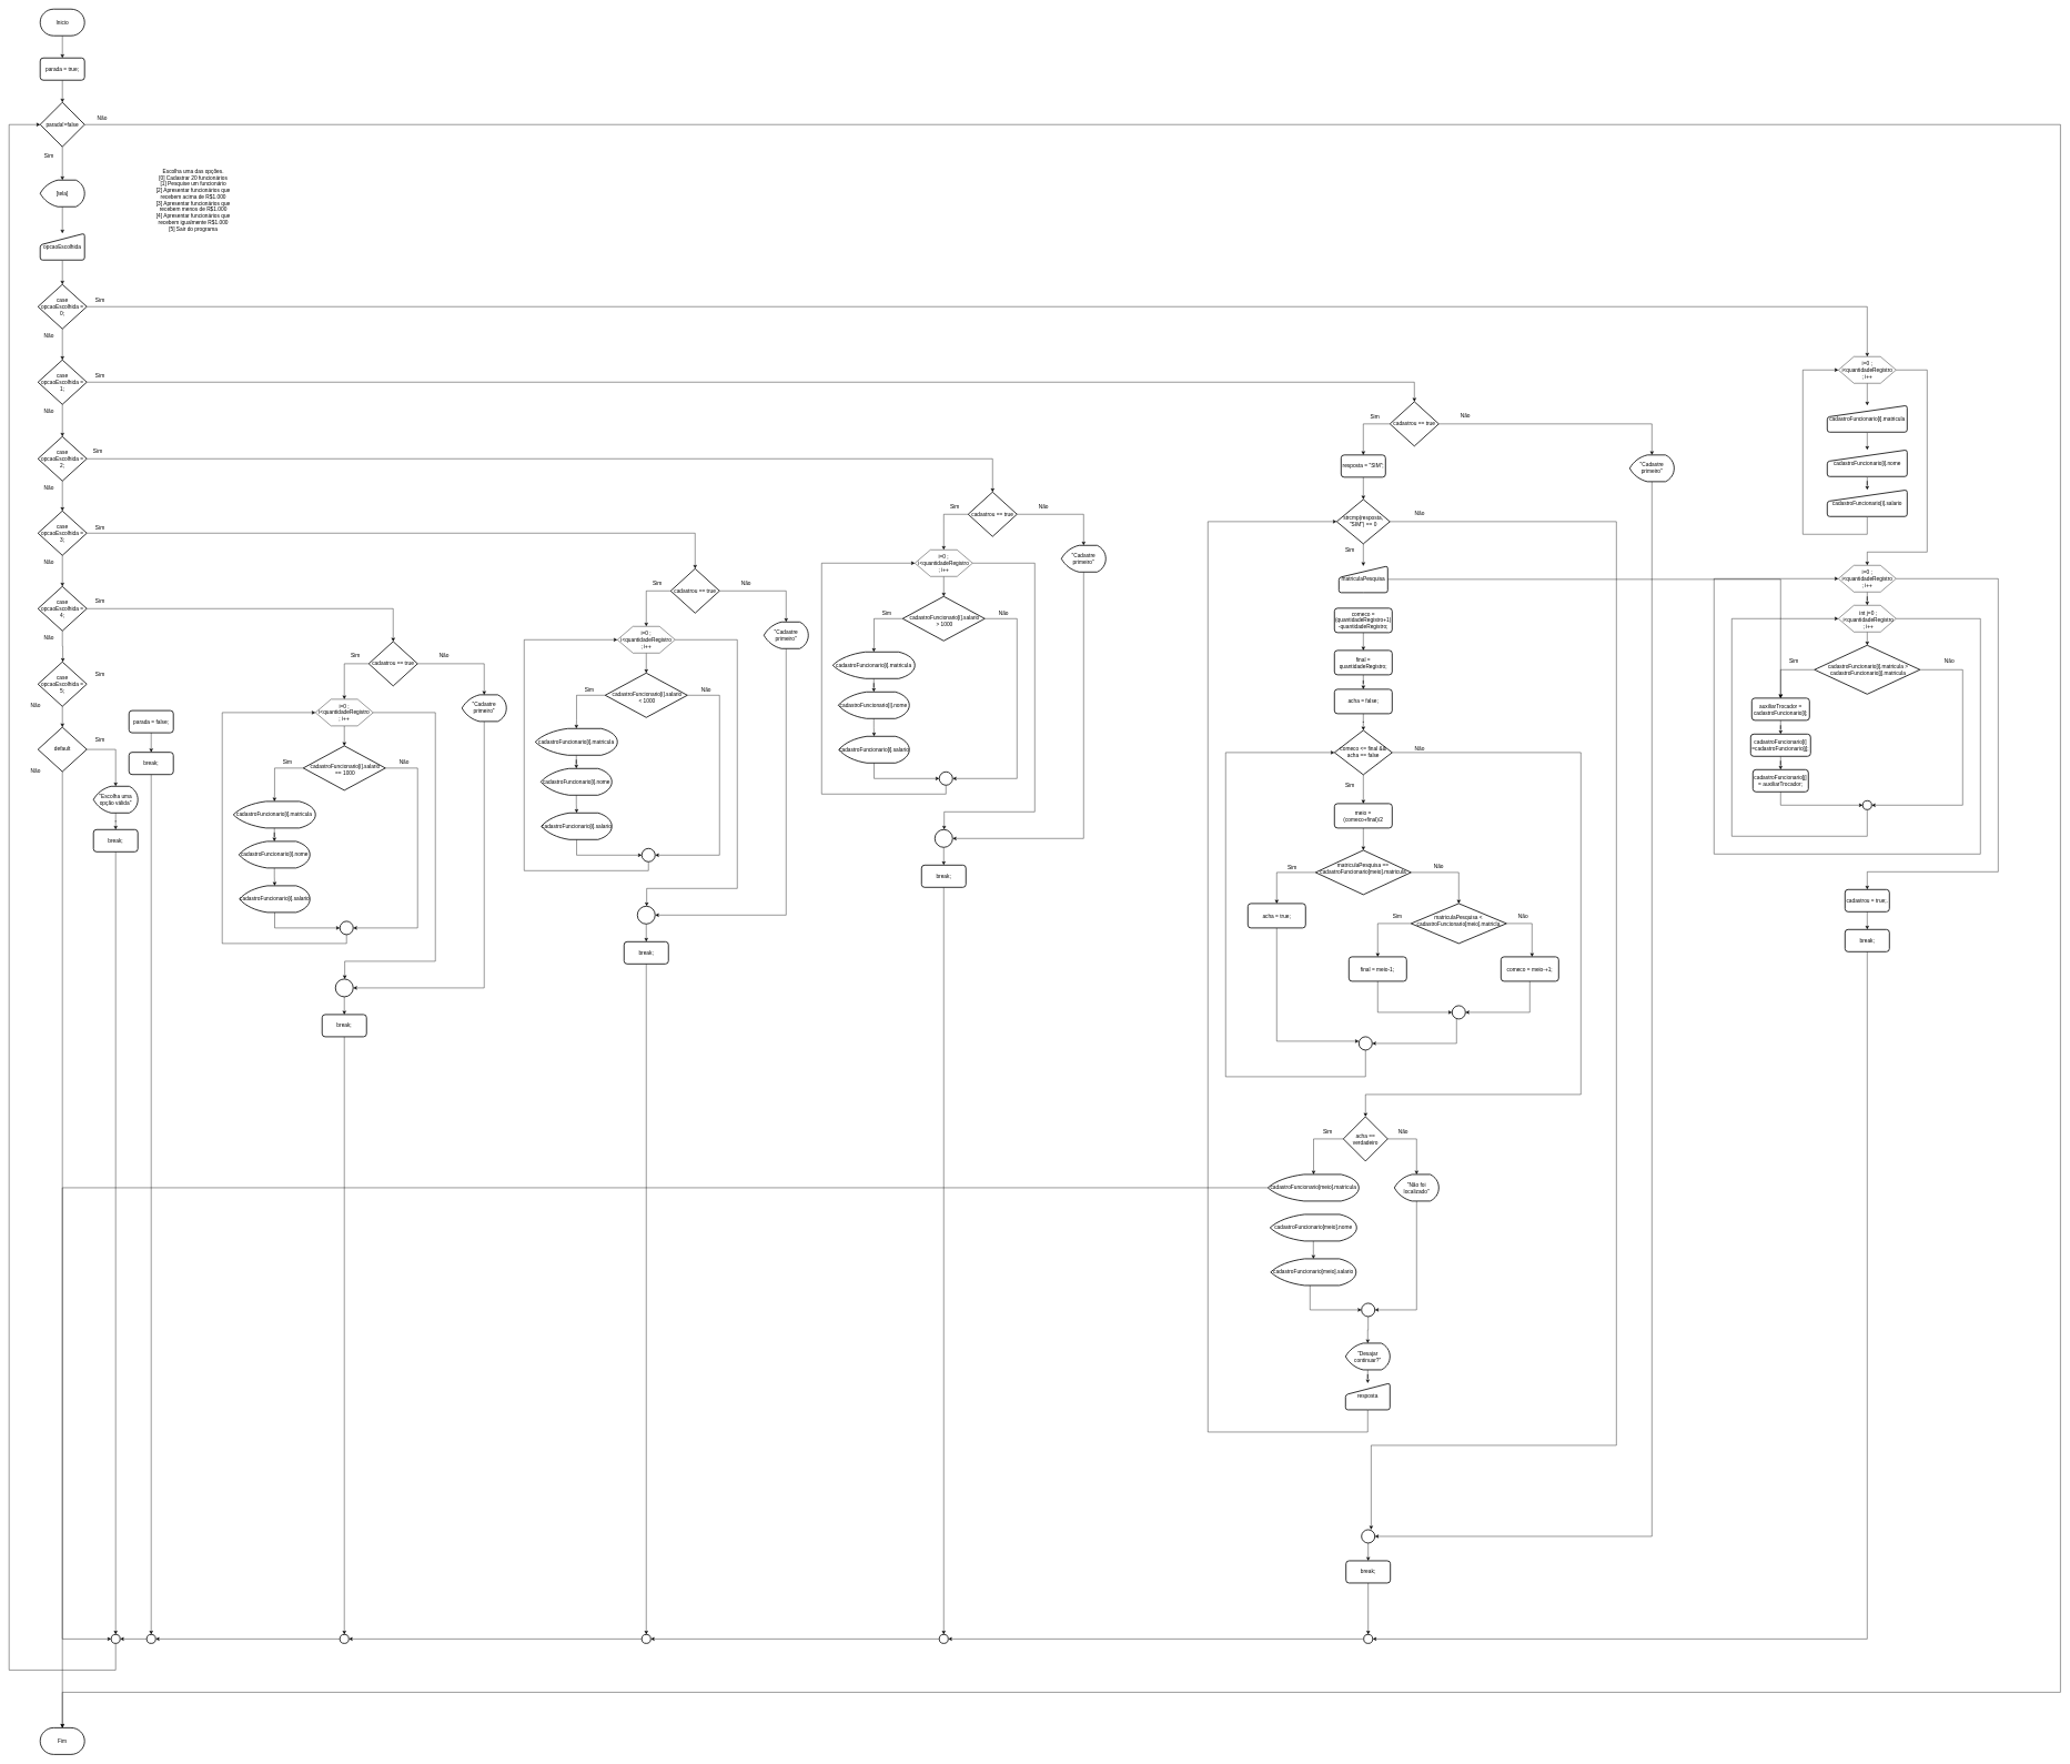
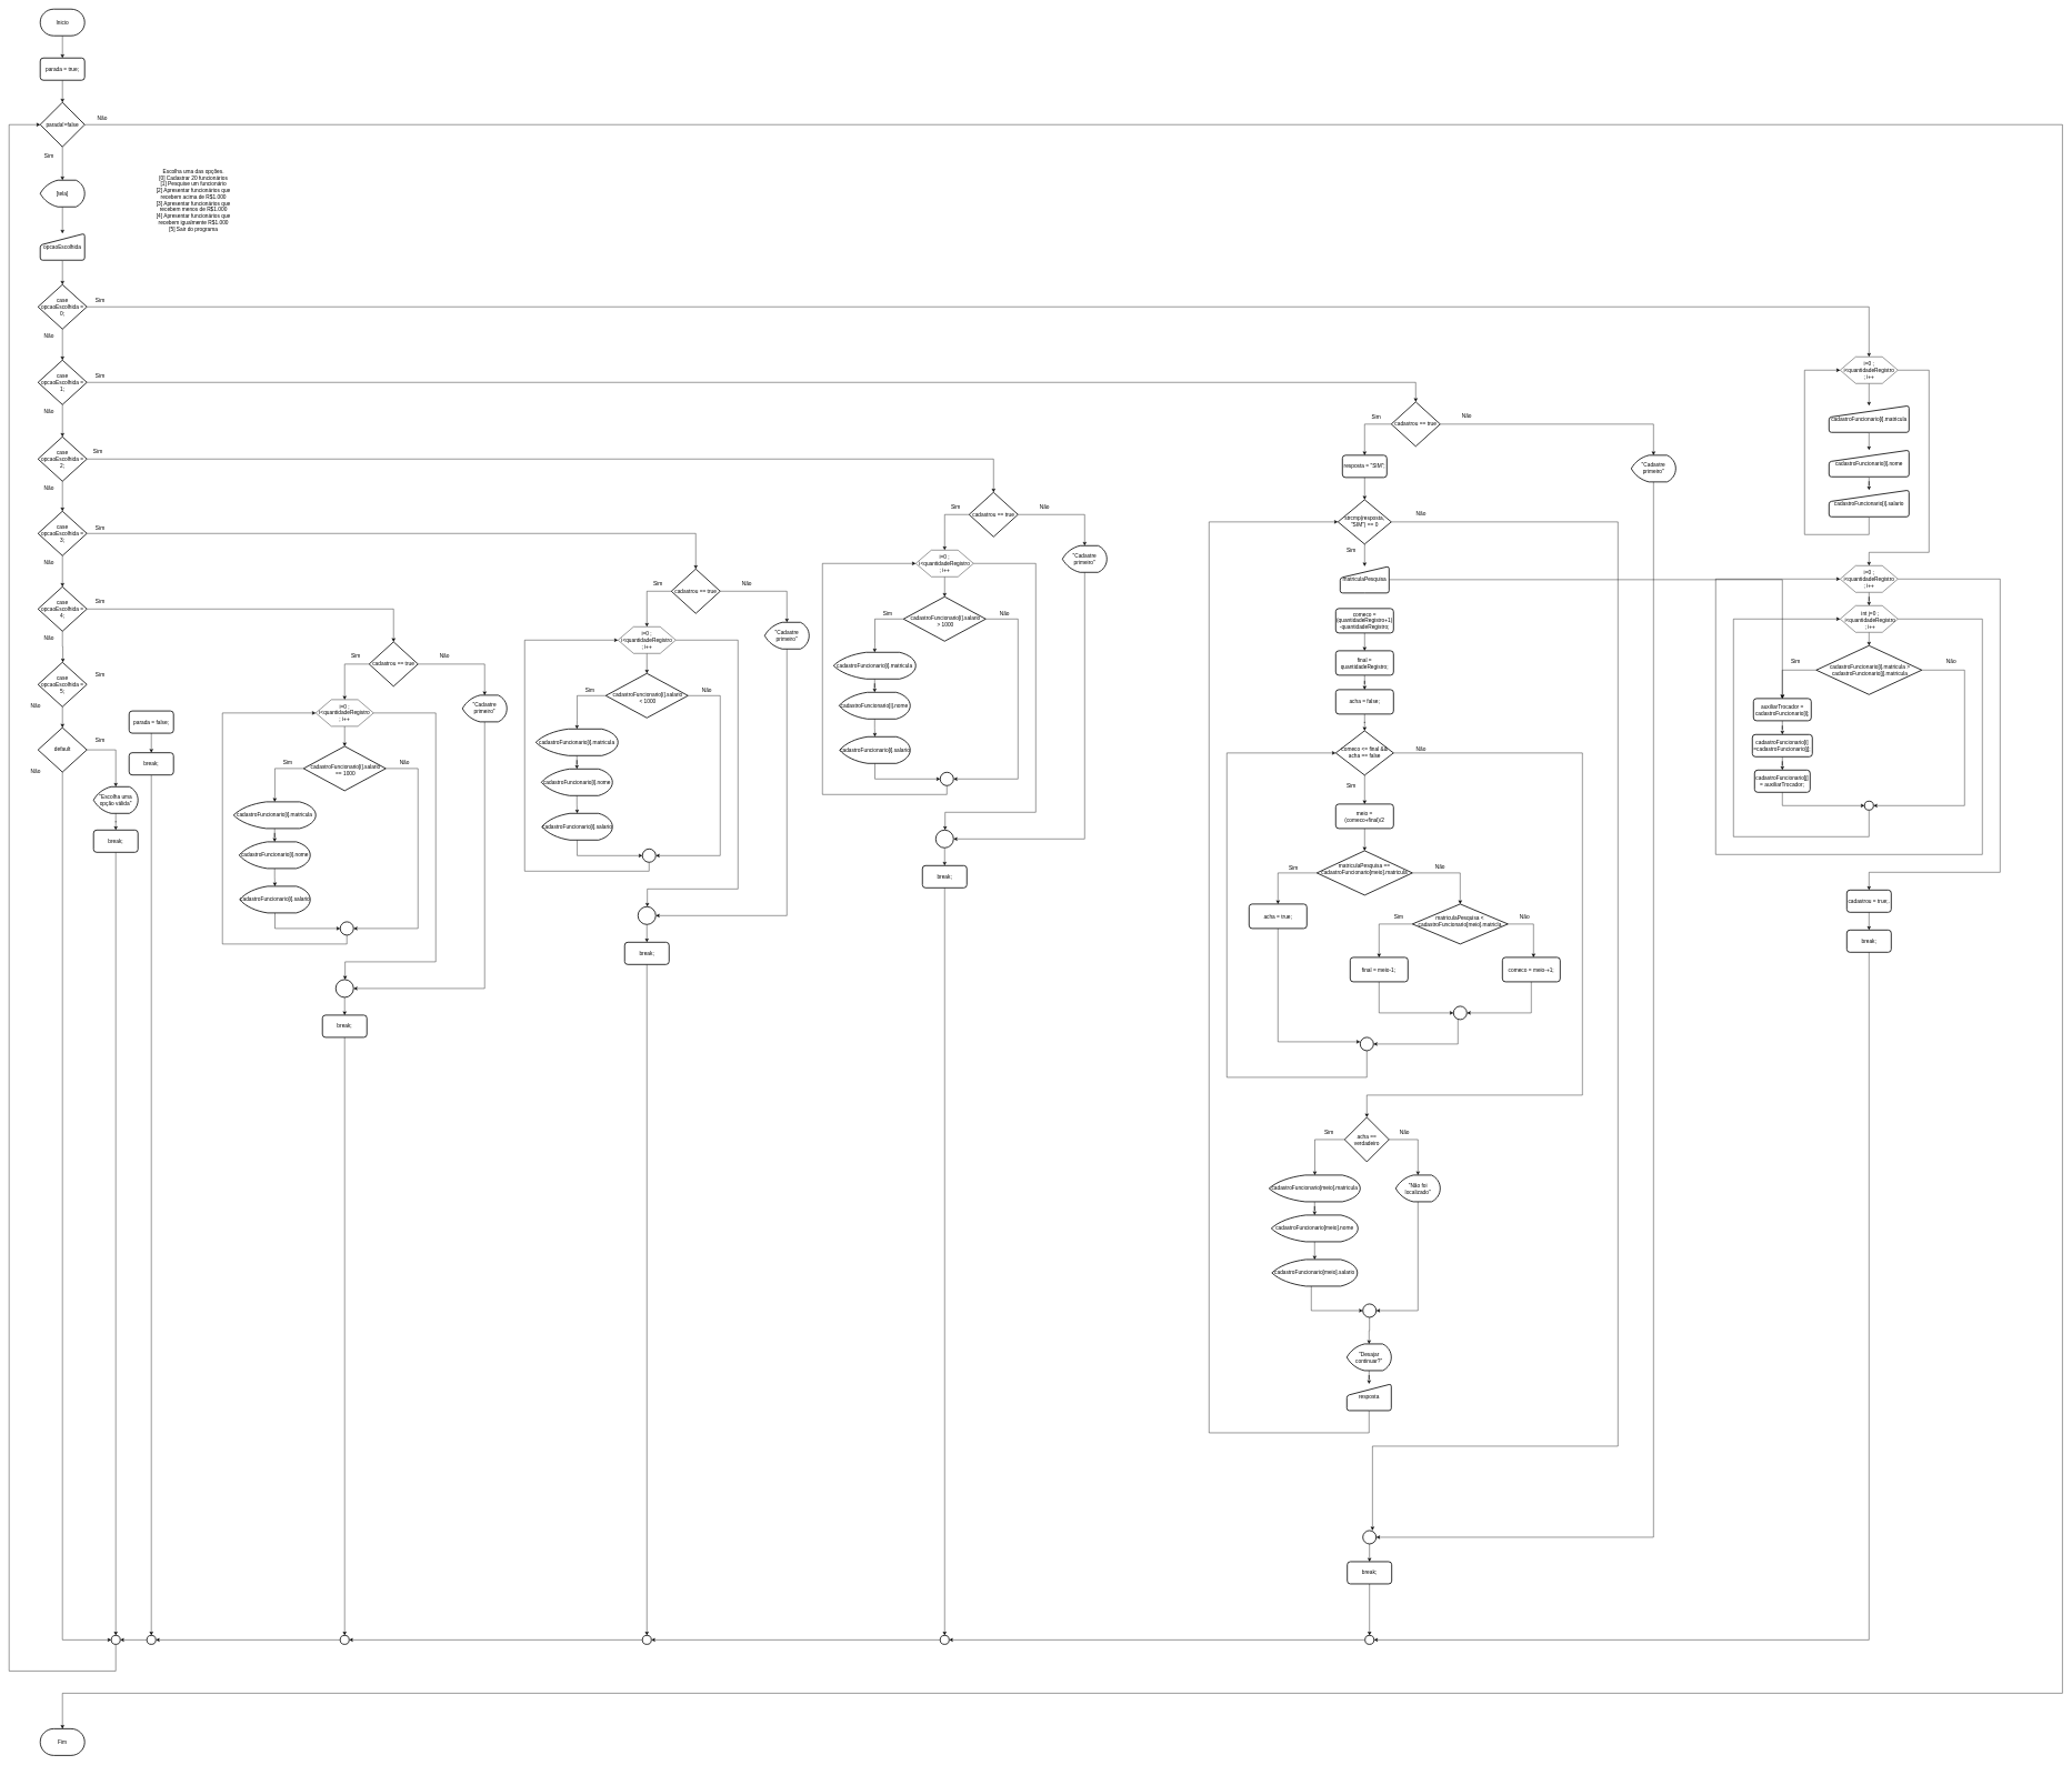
- <mxCell id="87" style="edgeStyle=orthogonalEdgeStyle;rounded=0;orthogonalLoop=1;jettySize=auto;html=1;" parent="1" source="88" target="256" edge="1"><mxGeometry relative="1" as="geometry" /></mxCell>
+ <mxCell id="87" style="edgeStyle=orthogonalEdgeStyle;rounded=0;orthogonalLoop=1;jettySize=auto;html=1;" parent="1" source="88" target="90" edge="1"><mxGeometry relative="1" as="geometry" /></mxCell>
